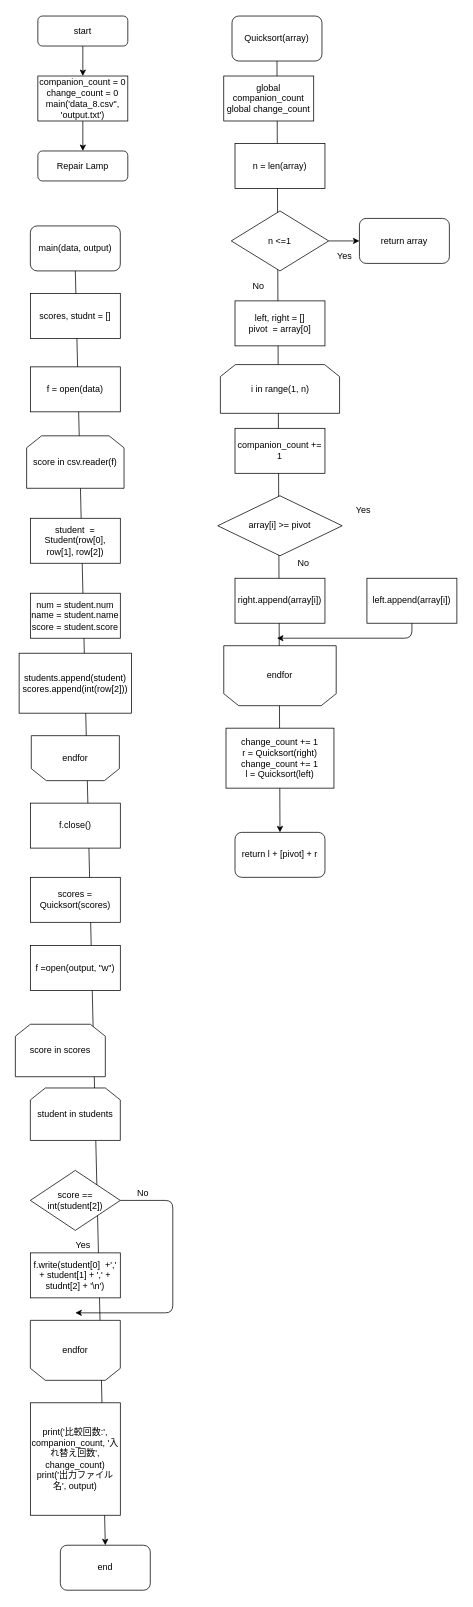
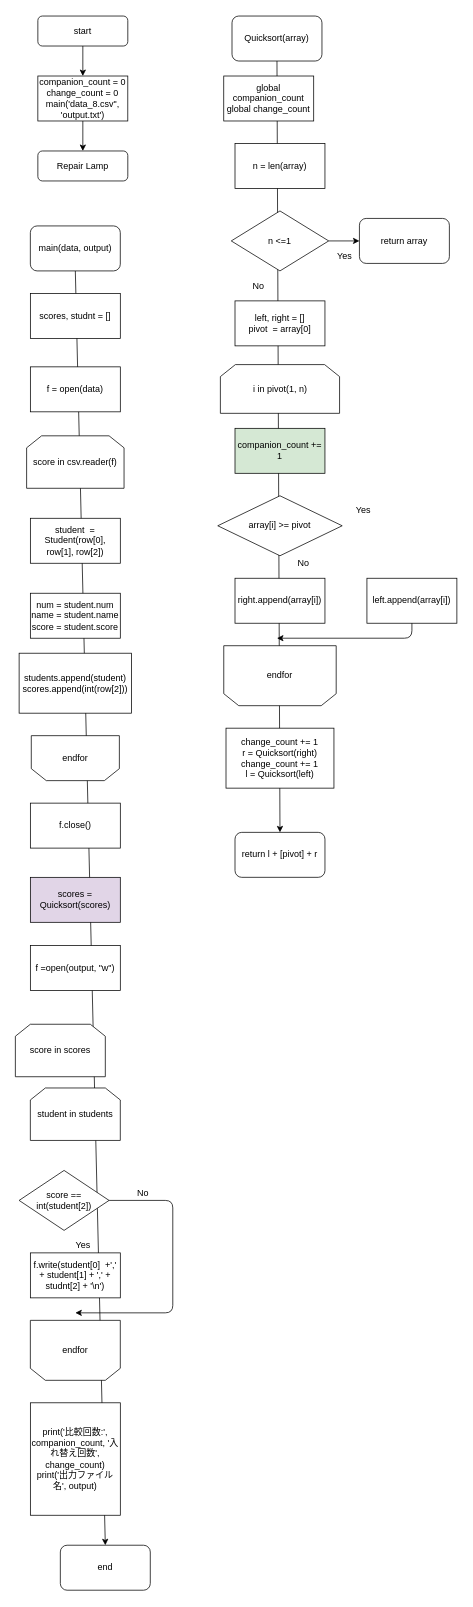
- <mxCell id="15" value="i in range(1, n)" style="shape=loopLimit;whiteSpace=wrap;html=1;" vertex="1" parent="1"><mxGeometry x="293.5" y="485" width="159" height="65" as="geometry" /></mxCell>
+ <mxCell id="15" value="i in pivot(1, n)" style="shape=loopLimit;whiteSpace=wrap;html=1;" vertex="1" parent="1"><mxGeometry x="293.5" y="485" width="159" height="65" as="geometry" /></mxCell>
- <mxCell id="16" value="companion_count += 1" style="rounded=0;whiteSpace=wrap;html=1;" vertex="1" parent="1"><mxGeometry x="313" y="570" width="120" height="60" as="geometry" /></mxCell>
+ <mxCell id="16" value="companion_count += 1" style="rounded=0;whiteSpace=wrap;html=1;fillColor=#d5e8d4;" vertex="1" parent="1"><mxGeometry x="313" y="570" width="120" height="60" as="geometry" /></mxCell>
- <mxCell id="38" value="scores = Quicksort(scores)" style="rounded=0;whiteSpace=wrap;html=1;" vertex="1" parent="1"><mxGeometry x="40" y="1169" width="120" height="60" as="geometry" /></mxCell>
+ <mxCell id="38" value="scores = Quicksort(scores)" style="rounded=0;whiteSpace=wrap;html=1;fillColor=#e1d5e7;" vertex="1" parent="1"><mxGeometry x="40" y="1169" width="120" height="60" as="geometry" /></mxCell>
- <mxCell id="42" value="score == int(student[2])" style="rhombus;whiteSpace=wrap;html=1;" vertex="1" parent="1"><mxGeometry x="40" y="1560" width="120" height="80" as="geometry" /></mxCell>
+ <mxCell id="42" value="score == int(student[2])" style="rhombus;whiteSpace=wrap;html=1;" vertex="1" parent="1"><mxGeometry x="25" y="1560" width="120" height="80" as="geometry" /></mxCell>
